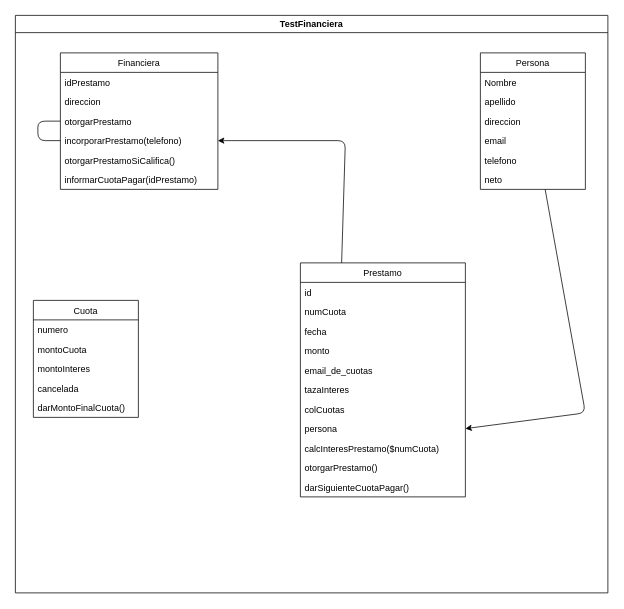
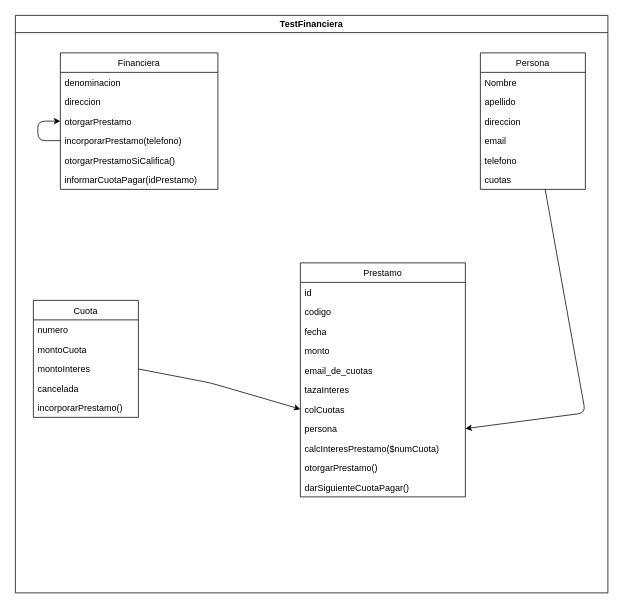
- <mxCell id="11" value="idPrestamo" style="text;strokeColor=none;fillColor=none;align=left;verticalAlign=top;spacingLeft=4;spacingRight=4;overflow=hidden;rotatable=0;points=[[0,0.5],[1,0.5]];portConstraint=eastwest;" vertex="1" parent="10"><mxGeometry y="26" width="210" height="26" as="geometry" /></mxCell>
+ <mxCell id="11" value="denominacion" style="text;strokeColor=none;fillColor=none;align=left;verticalAlign=top;spacingLeft=4;spacingRight=4;overflow=hidden;rotatable=0;points=[[0,0.5],[1,0.5]];portConstraint=eastwest;" vertex="1" parent="10"><mxGeometry y="26" width="210" height="26" as="geometry" /></mxCell>
- <mxCell id="17" style="edgeStyle=none;html=1;exitX=0;exitY=0.5;exitDx=0;exitDy=0;entryX=0;entryY=0.5;entryDx=0;entryDy=0;endArrow=none;" edge="1" parent="10" source="14" target="13"><mxGeometry relative="1" as="geometry"><mxPoint x="-80" y="117" as="targetPoint" /><mxPoint x="-10" y="117" as="sourcePoint" /><Array as="points"><mxPoint x="-30" y="117" /><mxPoint x="-30" y="91" /></Array></mxGeometry></mxCell>
+ <mxCell id="17" style="edgeStyle=none;html=1;exitX=0;exitY=0.5;exitDx=0;exitDy=0;entryX=0;entryY=0.5;entryDx=0;entryDy=0;" edge="1" parent="10" source="14" target="13"><mxGeometry relative="1" as="geometry"><mxPoint x="-80" y="117" as="targetPoint" /><mxPoint x="-10" y="117" as="sourcePoint" /><Array as="points"><mxPoint x="-30" y="117" /><mxPoint x="-30" y="91" /></Array></mxGeometry></mxCell>
- <mxCell id="38" value="" style="edgeStyle=none;html=1;entryX=1;entryY=0.5;entryDx=0;entryDy=0;exitX=0.25;exitY=0;exitDx=0;exitDy=0;" edge="1" parent="2" source="26" target="14"><mxGeometry relative="1" as="geometry"><mxPoint x="420" y="124" as="targetPoint" /><Array as="points"><mxPoint x="440" y="167" /></Array></mxGeometry></mxCell>
- <mxCell id="25" value="neto" style="text;strokeColor=none;fillColor=none;align=left;verticalAlign=top;spacingLeft=4;spacingRight=4;overflow=hidden;rotatable=0;points=[[0,0.5],[1,0.5]];portConstraint=eastwest;" vertex="1" parent="19"><mxGeometry y="156" width="140" height="26" as="geometry" /></mxCell>
+ <mxCell id="25" value="cuotas" style="text;strokeColor=none;fillColor=none;align=left;verticalAlign=top;spacingLeft=4;spacingRight=4;overflow=hidden;rotatable=0;points=[[0,0.5],[1,0.5]];portConstraint=eastwest;" vertex="1" parent="19"><mxGeometry y="156" width="140" height="26" as="geometry" /></mxCell>
- <mxCell id="28" value="numCuota" style="text;strokeColor=none;fillColor=none;align=left;verticalAlign=top;spacingLeft=4;spacingRight=4;overflow=hidden;rotatable=0;points=[[0,0.5],[1,0.5]];portConstraint=eastwest;" vertex="1" parent="26"><mxGeometry y="52" width="220" height="26" as="geometry" /></mxCell>
+ <mxCell id="28" value="codigo" style="text;strokeColor=none;fillColor=none;align=left;verticalAlign=top;spacingLeft=4;spacingRight=4;overflow=hidden;rotatable=0;points=[[0,0.5],[1,0.5]];portConstraint=eastwest;" vertex="1" parent="26"><mxGeometry y="52" width="220" height="26" as="geometry" /></mxCell>
+ <mxCell id="3" value="" style="edgeStyle=none;html=1;entryX=0;entryY=0.5;entryDx=0;entryDy=0;" edge="1" parent="2" source="4" target="33"><mxGeometry relative="1" as="geometry"><mxPoint x="274" y="458.0" as="targetPoint" /><Array as="points"><mxPoint x="260" y="490" /></Array></mxGeometry></mxCell>
- <mxCell id="9" value="darMontoFinalCuota()" style="text;strokeColor=none;fillColor=none;align=left;verticalAlign=top;spacingLeft=4;spacingRight=4;overflow=hidden;rotatable=0;points=[[0,0.5],[1,0.5]];portConstraint=eastwest;" vertex="1" parent="4"><mxGeometry y="130" width="140" height="26" as="geometry" /></mxCell>
+ <mxCell id="9" value="incorporarPrestamo()" style="text;strokeColor=none;fillColor=none;align=left;verticalAlign=top;spacingLeft=4;spacingRight=4;overflow=hidden;rotatable=0;points=[[0,0.5],[1,0.5]];portConstraint=eastwest;" vertex="1" parent="4"><mxGeometry y="130" width="140" height="26" as="geometry" /></mxCell>
